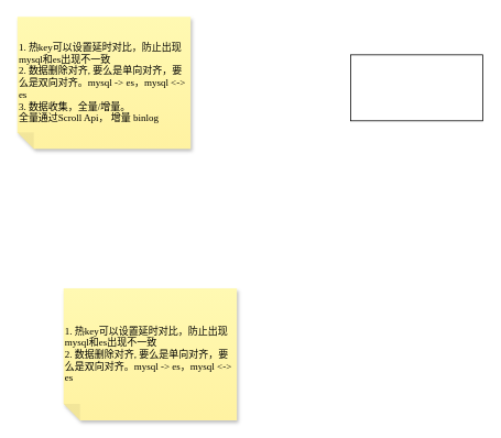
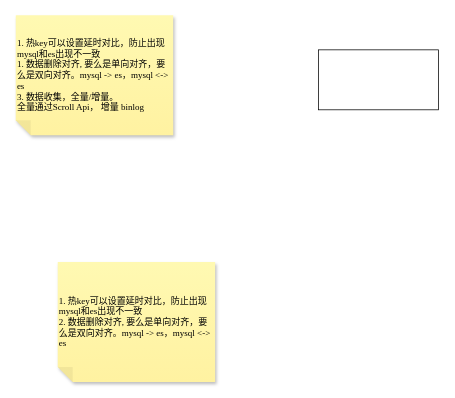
- <mxCell id="3" value="1. 热key可以设置延时对比，防止出现mysql和es出现不一致&lt;br&gt;2. 数据删除对齐, 要么是单向对齐，要么是双向对齐。mysql -&amp;gt; es，mysql &amp;lt;-&amp;gt; es&lt;div&gt;3. 数据收集，全量/增量。&lt;/div&gt;&lt;div&gt;全量通过Scroll Api， 增量 binlog&lt;/div&gt;" style="shape=note;whiteSpace=wrap;html=1;backgroundOutline=1;fontColor=#000000;darkOpacity=0.05;fillColor=#FFF9B2;strokeColor=none;fillStyle=solid;direction=west;gradientDirection=north;gradientColor=#FFF2A1;shadow=1;size=20;pointerEvents=1;fontFamily=Architects Daughter;fontSource=https%3A%2F%2Ffonts.googleapis.com%2Fcss%3Ffamily%3DArchitects%2BDaughter;align=left;" vertex="1" parent="1"><mxGeometry x="20" y="20" width="210" height="160" as="geometry" /></mxCell>
+ <mxCell id="3" value="1. 热key可以设置延时对比，防止出现mysql和es出现不一致&lt;br&gt;1. 数据删除对齐, 要么是单向对齐，要么是双向对齐。mysql -&amp;gt; es，mysql &amp;lt;-&amp;gt; es&lt;div&gt;3. 数据收集，全量/增量。&lt;/div&gt;&lt;div&gt;全量通过Scroll Api， 增量 binlog&lt;/div&gt;" style="shape=note;whiteSpace=wrap;html=1;backgroundOutline=1;fontColor=#000000;darkOpacity=0.05;fillColor=#FFF9B2;strokeColor=none;fillStyle=solid;direction=west;gradientDirection=north;gradientColor=#FFF2A1;shadow=1;size=20;pointerEvents=1;fontFamily=Architects Daughter;fontSource=https%3A%2F%2Ffonts.googleapis.com%2Fcss%3Ffamily%3DArchitects%2BDaughter;align=left;" vertex="1" parent="1"><mxGeometry x="20" y="20" width="210" height="160" as="geometry" /></mxCell>
